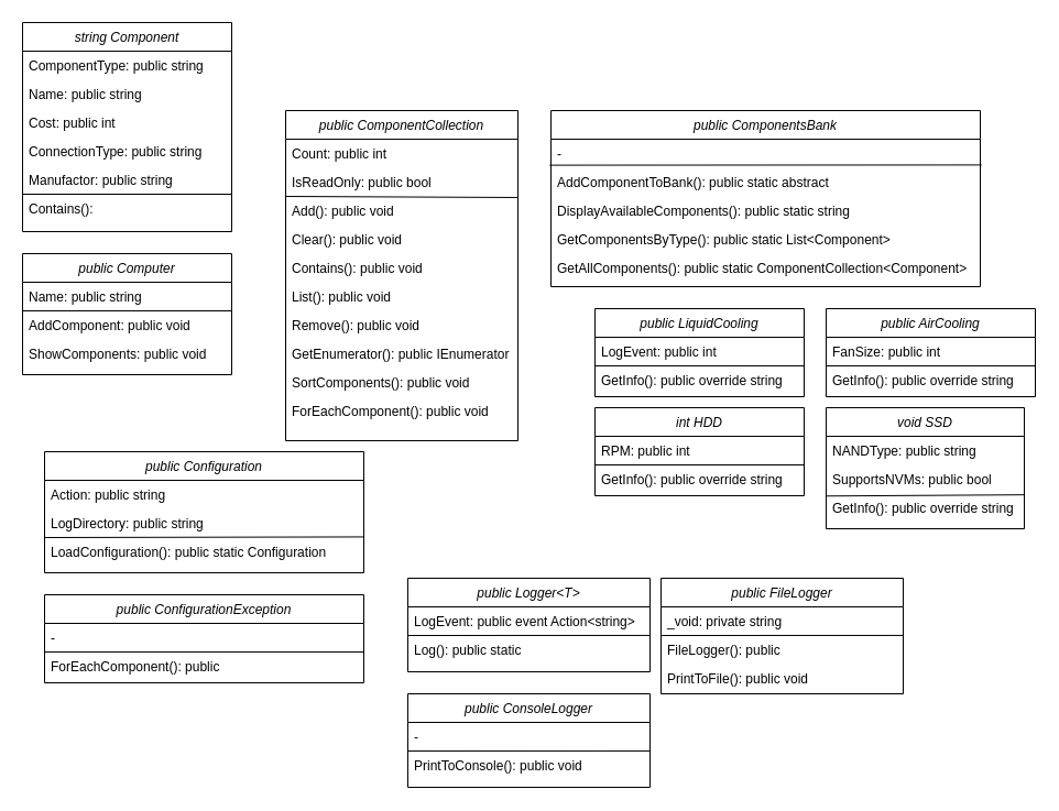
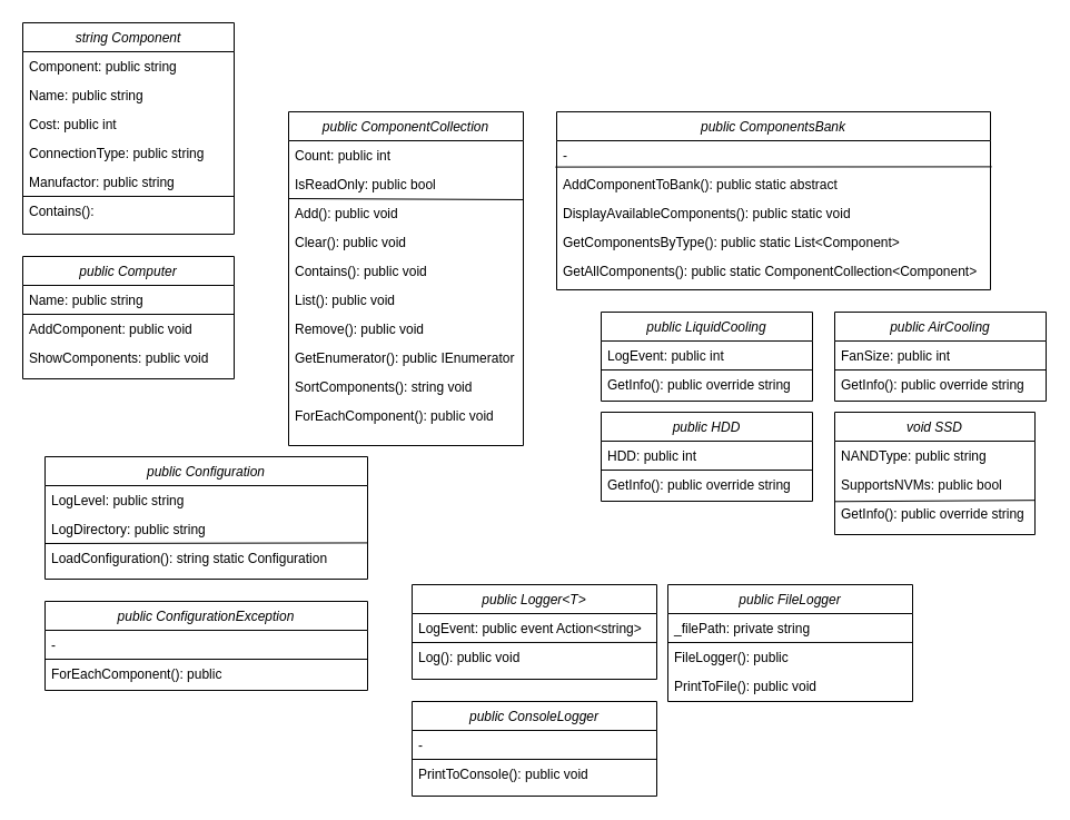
- <mxCell id="3" value="ComponentType: public string " style="text;align=left;verticalAlign=top;spacingLeft=4;spacingRight=4;overflow=hidden;rotatable=0;points=[[0,0.5],[1,0.5]];portConstraint=eastwest;" parent="2" vertex="1"><mxGeometry y="26" width="190" height="26" as="geometry" /></mxCell>
+ <mxCell id="3" value="Component: public string " style="text;align=left;verticalAlign=top;spacingLeft=4;spacingRight=4;overflow=hidden;rotatable=0;points=[[0,0.5],[1,0.5]];portConstraint=eastwest;" parent="2" vertex="1"><mxGeometry y="26" width="190" height="26" as="geometry" /></mxCell>
- <mxCell id="31" value="DisplayAvailableComponents(): public static string" style="text;align=left;verticalAlign=top;spacingLeft=4;spacingRight=4;overflow=hidden;rotatable=0;points=[[0,0.5],[1,0.5]];portConstraint=eastwest;rounded=0;shadow=0;html=0;" vertex="1" parent="27"><mxGeometry y="78" width="390" height="26" as="geometry" /></mxCell>
+ <mxCell id="31" value="DisplayAvailableComponents(): public static void" style="text;align=left;verticalAlign=top;spacingLeft=4;spacingRight=4;overflow=hidden;rotatable=0;points=[[0,0.5],[1,0.5]];portConstraint=eastwest;rounded=0;shadow=0;html=0;" vertex="1" parent="27"><mxGeometry y="78" width="390" height="26" as="geometry" /></mxCell>
- <mxCell id="25" value="SortComponents(): public void" style="text;align=left;verticalAlign=top;spacingLeft=4;spacingRight=4;overflow=hidden;rotatable=0;points=[[0,0.5],[1,0.5]];portConstraint=eastwest;rounded=0;shadow=0;html=0;" vertex="1" parent="15"><mxGeometry y="234" width="211" height="26" as="geometry" /></mxCell>
+ <mxCell id="25" value="SortComponents(): string void" style="text;align=left;verticalAlign=top;spacingLeft=4;spacingRight=4;overflow=hidden;rotatable=0;points=[[0,0.5],[1,0.5]];portConstraint=eastwest;rounded=0;shadow=0;html=0;" vertex="1" parent="15"><mxGeometry y="234" width="211" height="26" as="geometry" /></mxCell>
- <mxCell id="42" value="int HDD" style="swimlane;fontStyle=2;align=center;verticalAlign=top;childLayout=stackLayout;horizontal=1;startSize=26;horizontalStack=0;resizeParent=1;resizeLast=0;collapsible=1;marginBottom=0;rounded=0;shadow=0;strokeWidth=1;" vertex="1" parent="1"><mxGeometry x="540" y="370" width="190" height="80" as="geometry"><mxRectangle x="110" y="80" width="160" height="26" as="alternateBounds" /></mxGeometry></mxCell>
+ <mxCell id="42" value="public HDD" style="swimlane;fontStyle=2;align=center;verticalAlign=top;childLayout=stackLayout;horizontal=1;startSize=26;horizontalStack=0;resizeParent=1;resizeLast=0;collapsible=1;marginBottom=0;rounded=0;shadow=0;strokeWidth=1;" vertex="1" parent="1"><mxGeometry x="540" y="370" width="190" height="80" as="geometry"><mxRectangle x="110" y="80" width="160" height="26" as="alternateBounds" /></mxGeometry></mxCell>
- <mxCell id="43" value="RPM: public int" style="text;align=left;verticalAlign=top;spacingLeft=4;spacingRight=4;overflow=hidden;rotatable=0;points=[[0,0.5],[1,0.5]];portConstraint=eastwest;rounded=0;shadow=0;html=0;" vertex="1" parent="42"><mxGeometry y="26" width="190" height="26" as="geometry" /></mxCell>
+ <mxCell id="43" value="HDD: public int" style="text;align=left;verticalAlign=top;spacingLeft=4;spacingRight=4;overflow=hidden;rotatable=0;points=[[0,0.5],[1,0.5]];portConstraint=eastwest;rounded=0;shadow=0;html=0;" vertex="1" parent="42"><mxGeometry y="26" width="190" height="26" as="geometry" /></mxCell>
- <mxCell id="52" value="Action: public string" style="text;align=left;verticalAlign=top;spacingLeft=4;spacingRight=4;overflow=hidden;rotatable=0;points=[[0,0.5],[1,0.5]];portConstraint=eastwest;" vertex="1" parent="51"><mxGeometry y="26" width="290" height="26" as="geometry" /></mxCell>
+ <mxCell id="52" value="LogLevel: public string" style="text;align=left;verticalAlign=top;spacingLeft=4;spacingRight=4;overflow=hidden;rotatable=0;points=[[0,0.5],[1,0.5]];portConstraint=eastwest;" vertex="1" parent="51"><mxGeometry y="26" width="290" height="26" as="geometry" /></mxCell>
- <mxCell id="55" value="LoadConfiguration(): public static Configuration" style="text;align=left;verticalAlign=top;spacingLeft=4;spacingRight=4;overflow=hidden;rotatable=0;points=[[0,0.5],[1,0.5]];portConstraint=eastwest;rounded=0;shadow=0;html=0;" vertex="1" parent="51"><mxGeometry y="78" width="290" height="26" as="geometry" /></mxCell>
+ <mxCell id="55" value="LoadConfiguration(): string static Configuration" style="text;align=left;verticalAlign=top;spacingLeft=4;spacingRight=4;overflow=hidden;rotatable=0;points=[[0,0.5],[1,0.5]];portConstraint=eastwest;rounded=0;shadow=0;html=0;" vertex="1" parent="51"><mxGeometry y="78" width="290" height="26" as="geometry" /></mxCell>
- <mxCell id="65" value="_void: private string" style="text;align=left;verticalAlign=top;spacingLeft=4;spacingRight=4;overflow=hidden;rotatable=0;points=[[0,0.5],[1,0.5]];portConstraint=eastwest;rounded=0;shadow=0;html=0;" vertex="1" parent="64"><mxGeometry y="26" width="220" height="26" as="geometry" /></mxCell>
+ <mxCell id="65" value="_filePath: private string" style="text;align=left;verticalAlign=top;spacingLeft=4;spacingRight=4;overflow=hidden;rotatable=0;points=[[0,0.5],[1,0.5]];portConstraint=eastwest;rounded=0;shadow=0;html=0;" vertex="1" parent="64"><mxGeometry y="26" width="220" height="26" as="geometry" /></mxCell>
- <mxCell id="63" value="Log(): public static" style="text;align=left;verticalAlign=top;spacingLeft=4;spacingRight=4;overflow=hidden;rotatable=0;points=[[0,0.5],[1,0.5]];portConstraint=eastwest;rounded=0;shadow=0;html=0;" vertex="1" parent="60"><mxGeometry y="52" width="220" height="26" as="geometry" /></mxCell>
+ <mxCell id="63" value="Log(): public void" style="text;align=left;verticalAlign=top;spacingLeft=4;spacingRight=4;overflow=hidden;rotatable=0;points=[[0,0.5],[1,0.5]];portConstraint=eastwest;rounded=0;shadow=0;html=0;" vertex="1" parent="60"><mxGeometry y="52" width="220" height="26" as="geometry" /></mxCell>
